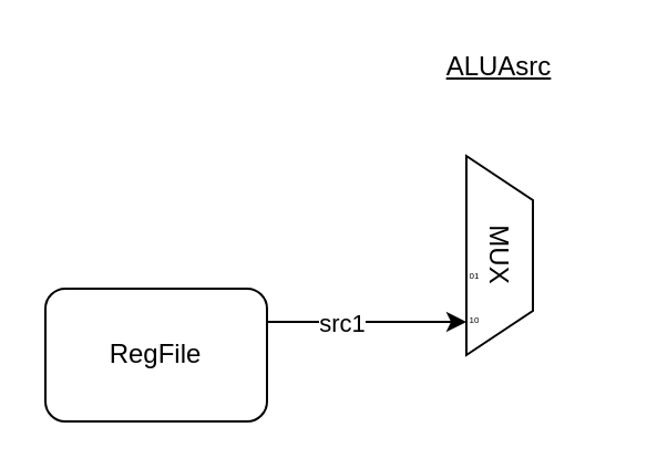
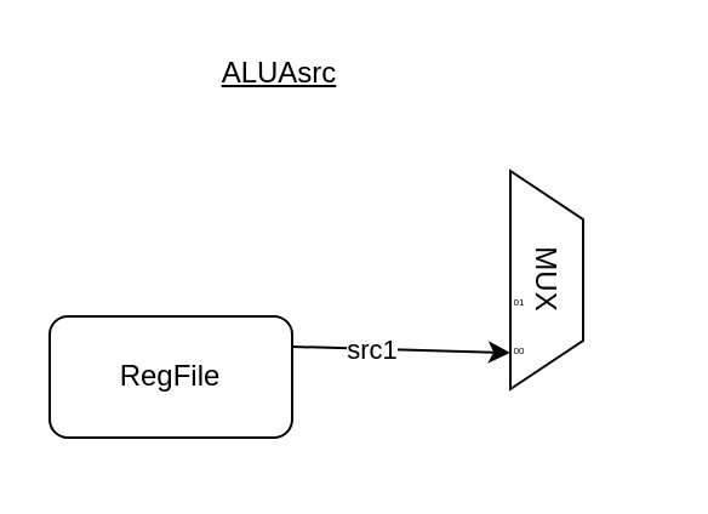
- <mxCell id="6" value="ALUAsrc" style="text;html=1;strokeColor=none;fillColor=none;align=center;verticalAlign=middle;whiteSpace=wrap;overflow=hidden;fontStyle=4" vertex="1" parent="1"><mxGeometry x="185" y="20" width="80" height="20" as="geometry" /></mxCell>
+ <mxCell id="6" value="ALUAsrc" style="text;html=1;strokeColor=none;fillColor=none;align=center;verticalAlign=middle;whiteSpace=wrap;overflow=hidden;fontStyle=4" vertex="1" parent="1"><mxGeometry x="75" y="20" width="80" height="20" as="geometry" /></mxCell>
- <mxCell id="7" value="10" style="text;html=1;strokeColor=none;fillColor=none;align=center;verticalAlign=middle;whiteSpace=wrap;overflow=hidden;dashed=1;fontSize=4;movable=1;resizable=1;rotatable=1;deletable=1;editable=1;locked=0;connectable=1;" vertex="1" parent="1"><mxGeometry x="209" y="140" width="10" height="10" as="geometry" /></mxCell>
+ <mxCell id="7" value="00" style="text;html=1;strokeColor=none;fillColor=none;align=center;verticalAlign=middle;whiteSpace=wrap;overflow=hidden;dashed=1;fontSize=4;movable=1;resizable=1;rotatable=1;deletable=1;editable=1;locked=0;connectable=1;" vertex="1" parent="1"><mxGeometry x="209" y="140" width="10" height="10" as="geometry" /></mxCell>
- <mxCell id="2" value="RegFile" style="rounded=1;whiteSpace=wrap;html=1;" vertex="1" parent="1"><mxGeometry x="20" y="130" width="100" height="60" as="geometry" /></mxCell>
+ <mxCell id="2" value="RegFile" style="rounded=1;whiteSpace=wrap;html=1;" vertex="1" parent="1"><mxGeometry x="20" y="130" width="100" height="50" as="geometry" /></mxCell>
